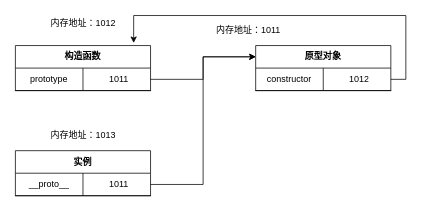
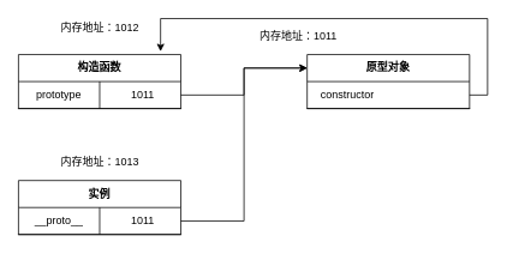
- <mxCell id="5" value="1012" style="shape=partialRectangle;html=1;whiteSpace=wrap;connectable=0;fillColor=none;top=0;left=0;bottom=0;right=0;align=center;spacingLeft=6;overflow=hidden;" vertex="1" parent="3"><mxGeometry x="90" width="90" height="30" as="geometry" /></mxCell>
